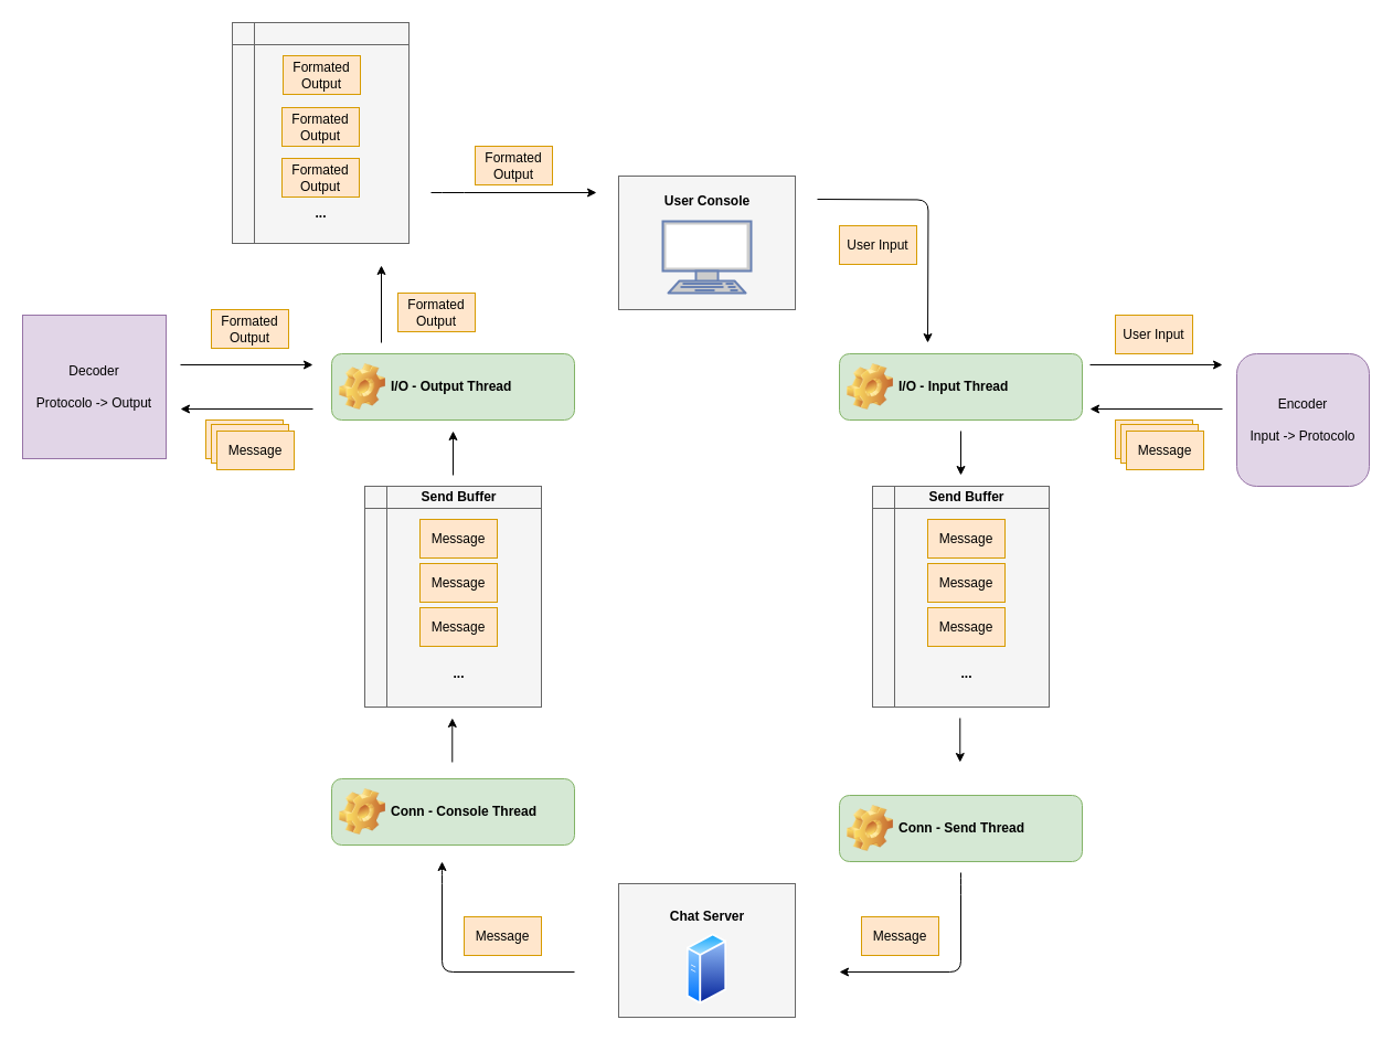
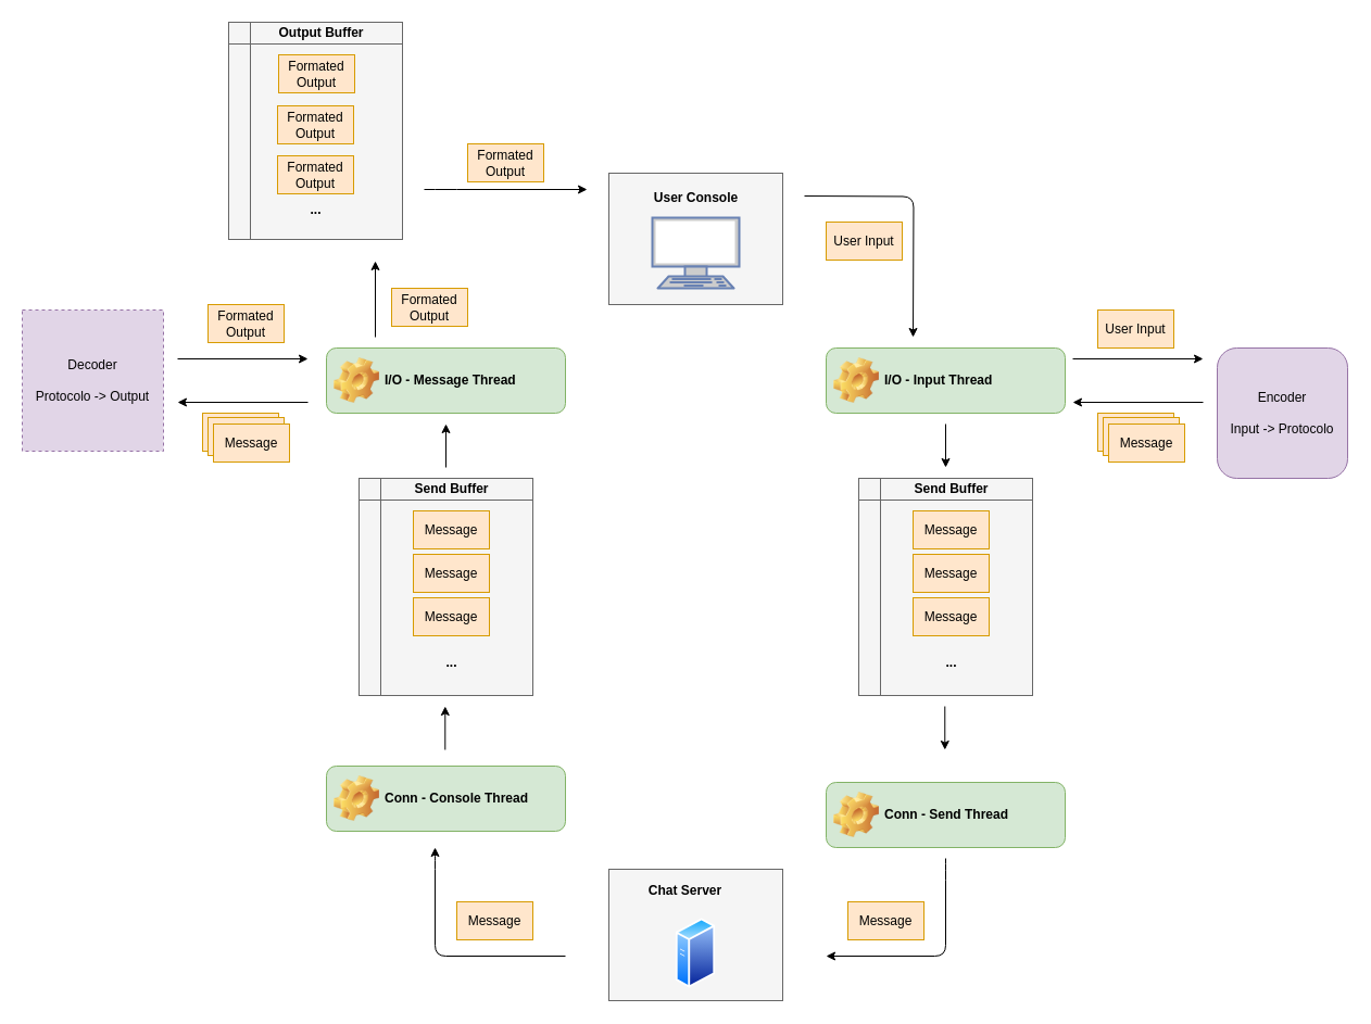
+ <mxCell id="52" value="&lt;b&gt;Output Buffer&lt;br&gt;&lt;/b&gt;" style="text;html=1;align=center;verticalAlign=middle;resizable=0;points=[];autosize=1;" vertex="1" parent="1"><mxGeometry x="240" y="20" width="110" height="20" as="geometry" /></mxCell>
- <mxCell id="44" value="&lt;div&gt;Decoder&lt;/div&gt;&lt;div&gt;&lt;br&gt;&lt;/div&gt;&lt;div&gt;Protocolo -&amp;gt; Output&lt;br&gt;&lt;/div&gt;" style="whiteSpace=wrap;html=1;aspect=fixed;fillColor=#e1d5e7;strokeColor=#9673a6;" vertex="1" parent="1"><mxGeometry x="20" y="285" width="130" height="130" as="geometry" /></mxCell>
+ <mxCell id="44" value="&lt;div&gt;Decoder&lt;/div&gt;&lt;div&gt;&lt;br&gt;&lt;/div&gt;&lt;div&gt;Protocolo -&amp;gt; Output&lt;br&gt;&lt;/div&gt;" style="whiteSpace=wrap;html=1;aspect=fixed;fillColor=#e1d5e7;strokeColor=#9673a6;dashed=1;" vertex="1" parent="1"><mxGeometry x="20" y="285" width="130" height="130" as="geometry" /></mxCell>
- <mxCell id="7" value="&lt;div&gt;I/O - Output Thread&lt;/div&gt;" style="label;whiteSpace=wrap;html=1;image=img/clipart/Gear_128x128.png;fillColor=#d5e8d4;strokeColor=#82b366;" vertex="1" parent="1"><mxGeometry x="300" y="320" width="220" height="60" as="geometry" /></mxCell>
+ <mxCell id="7" value="&lt;div&gt;I/O - Message Thread&lt;/div&gt;" style="label;whiteSpace=wrap;html=1;image=img/clipart/Gear_128x128.png;fillColor=#d5e8d4;strokeColor=#82b366;" vertex="1" parent="1"><mxGeometry x="300" y="320" width="220" height="60" as="geometry" /></mxCell>
- <mxCell id="38" value="&lt;b&gt;Chat Server&lt;br&gt;&lt;/b&gt;" style="text;html=1;align=center;verticalAlign=middle;resizable=0;points=[];autosize=1;" vertex="1" parent="1"><mxGeometry x="595" y="820" width="90" height="20" as="geometry" /></mxCell>
+ <mxCell id="38" value="&lt;b&gt;Chat Server&lt;br&gt;&lt;/b&gt;" style="text;html=1;align=center;verticalAlign=middle;resizable=0;points=[];autosize=1;" vertex="1" parent="1"><mxGeometry x="585" y="810" width="90" height="20" as="geometry" /></mxCell>
